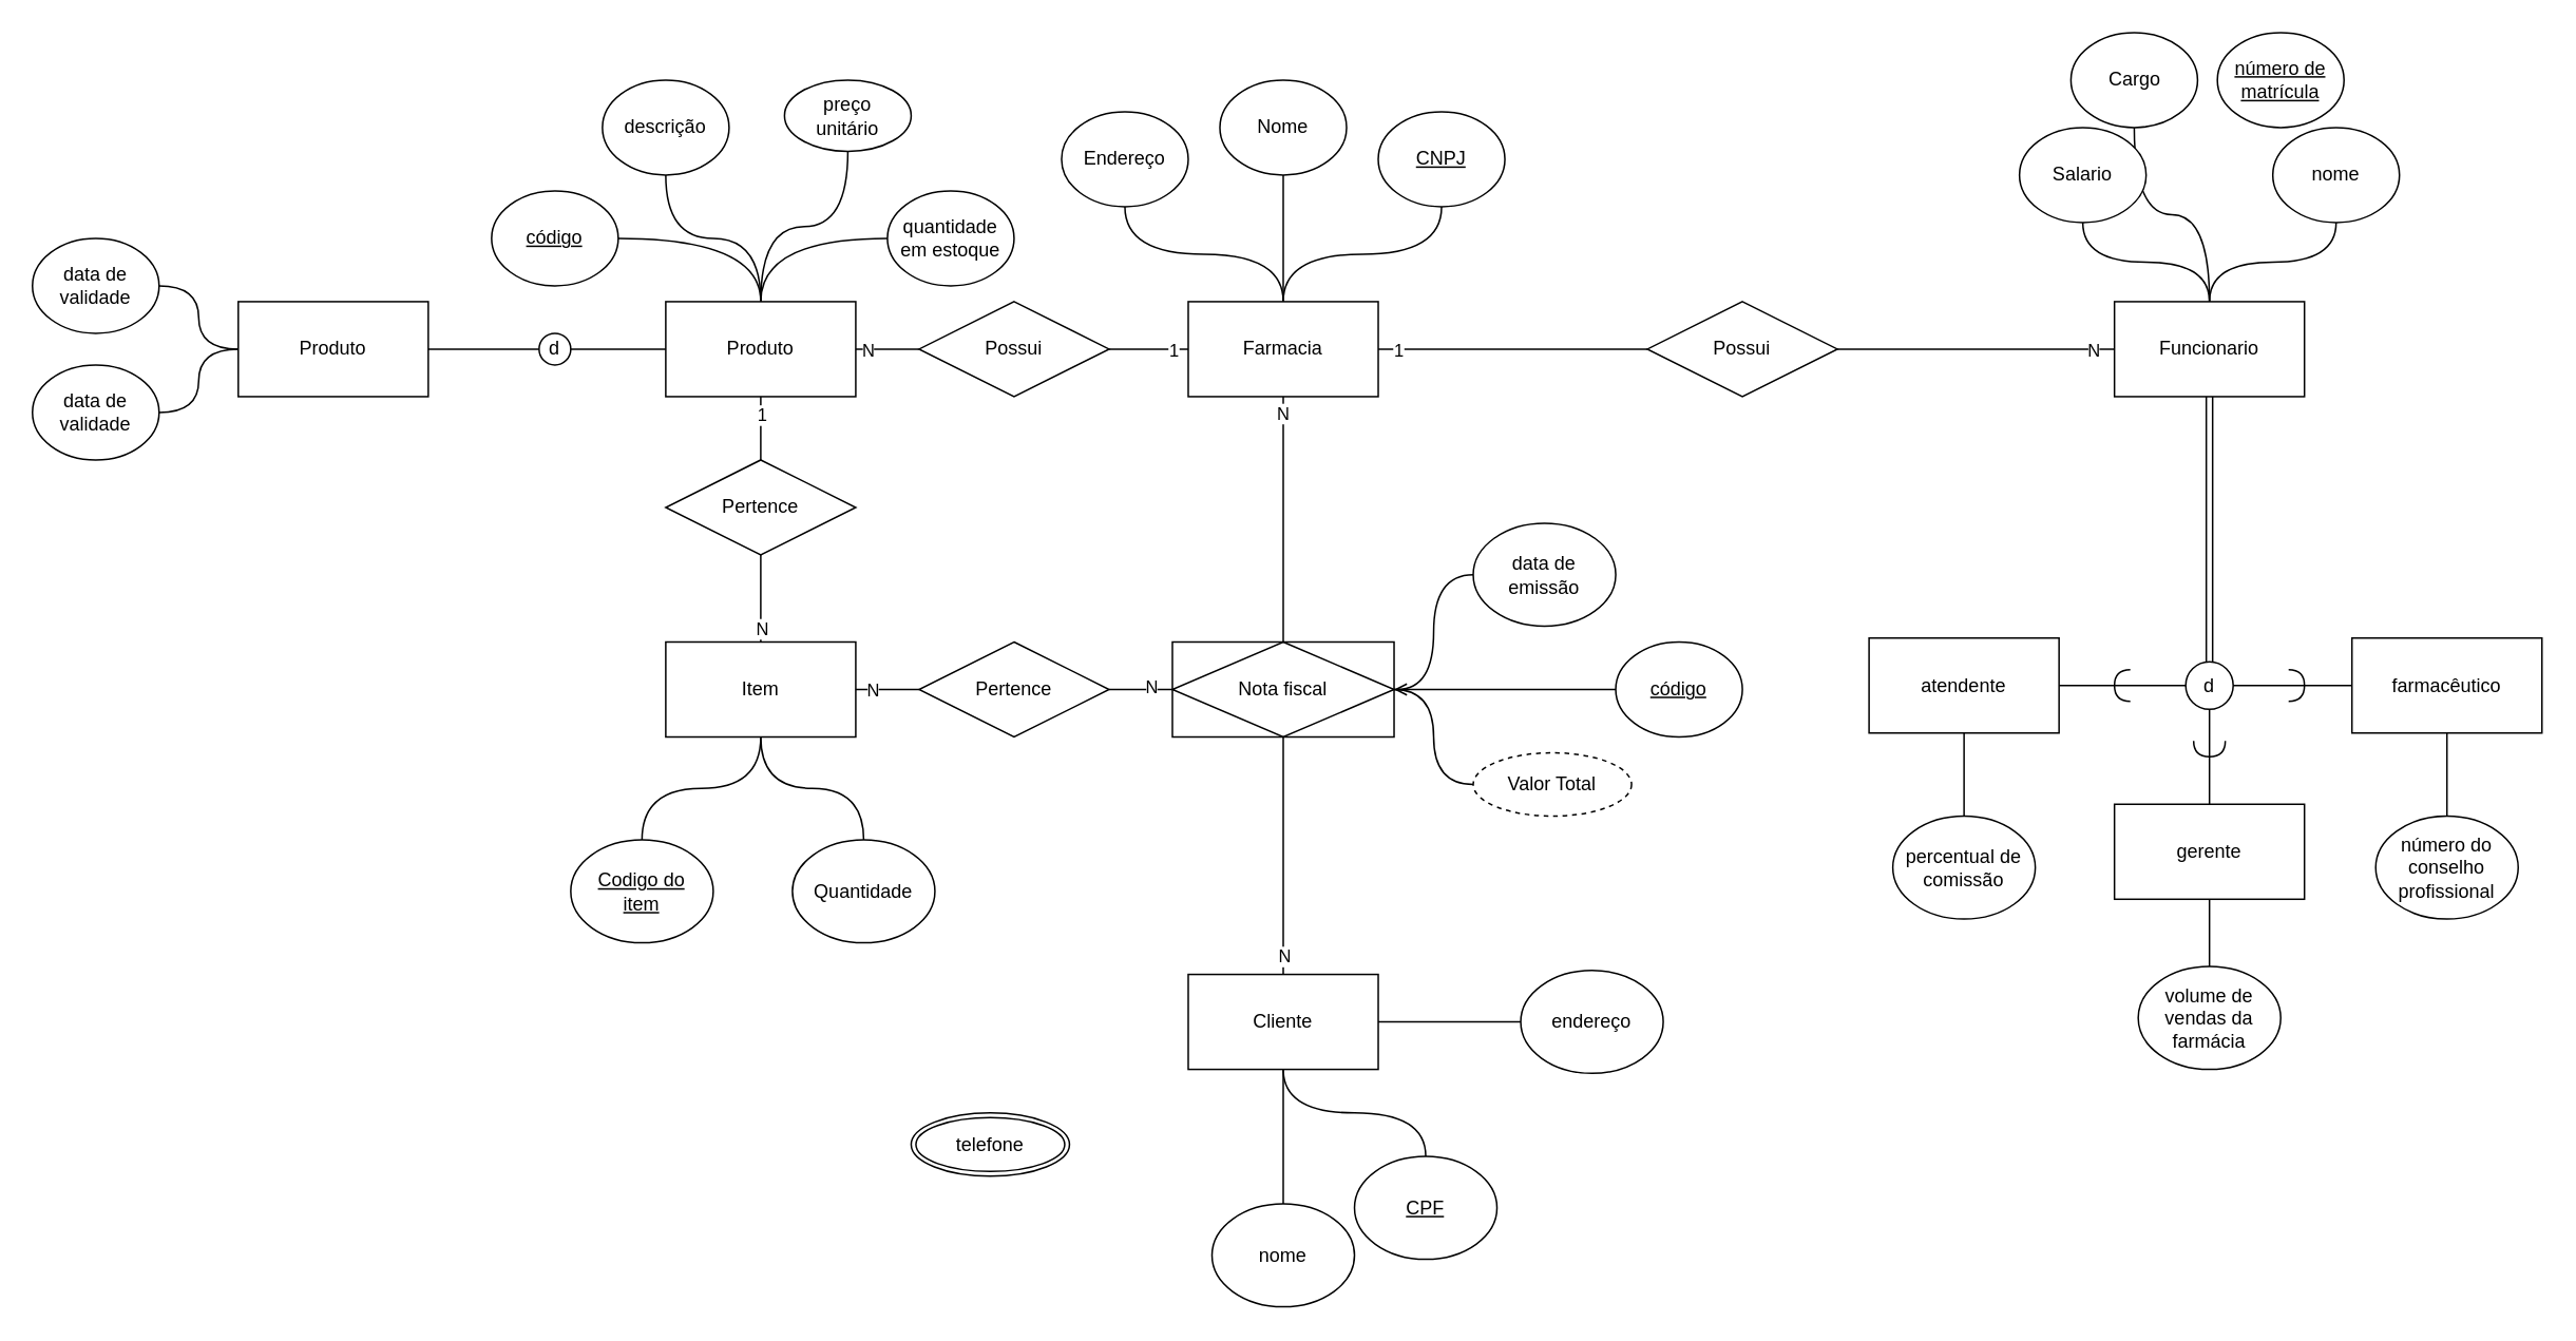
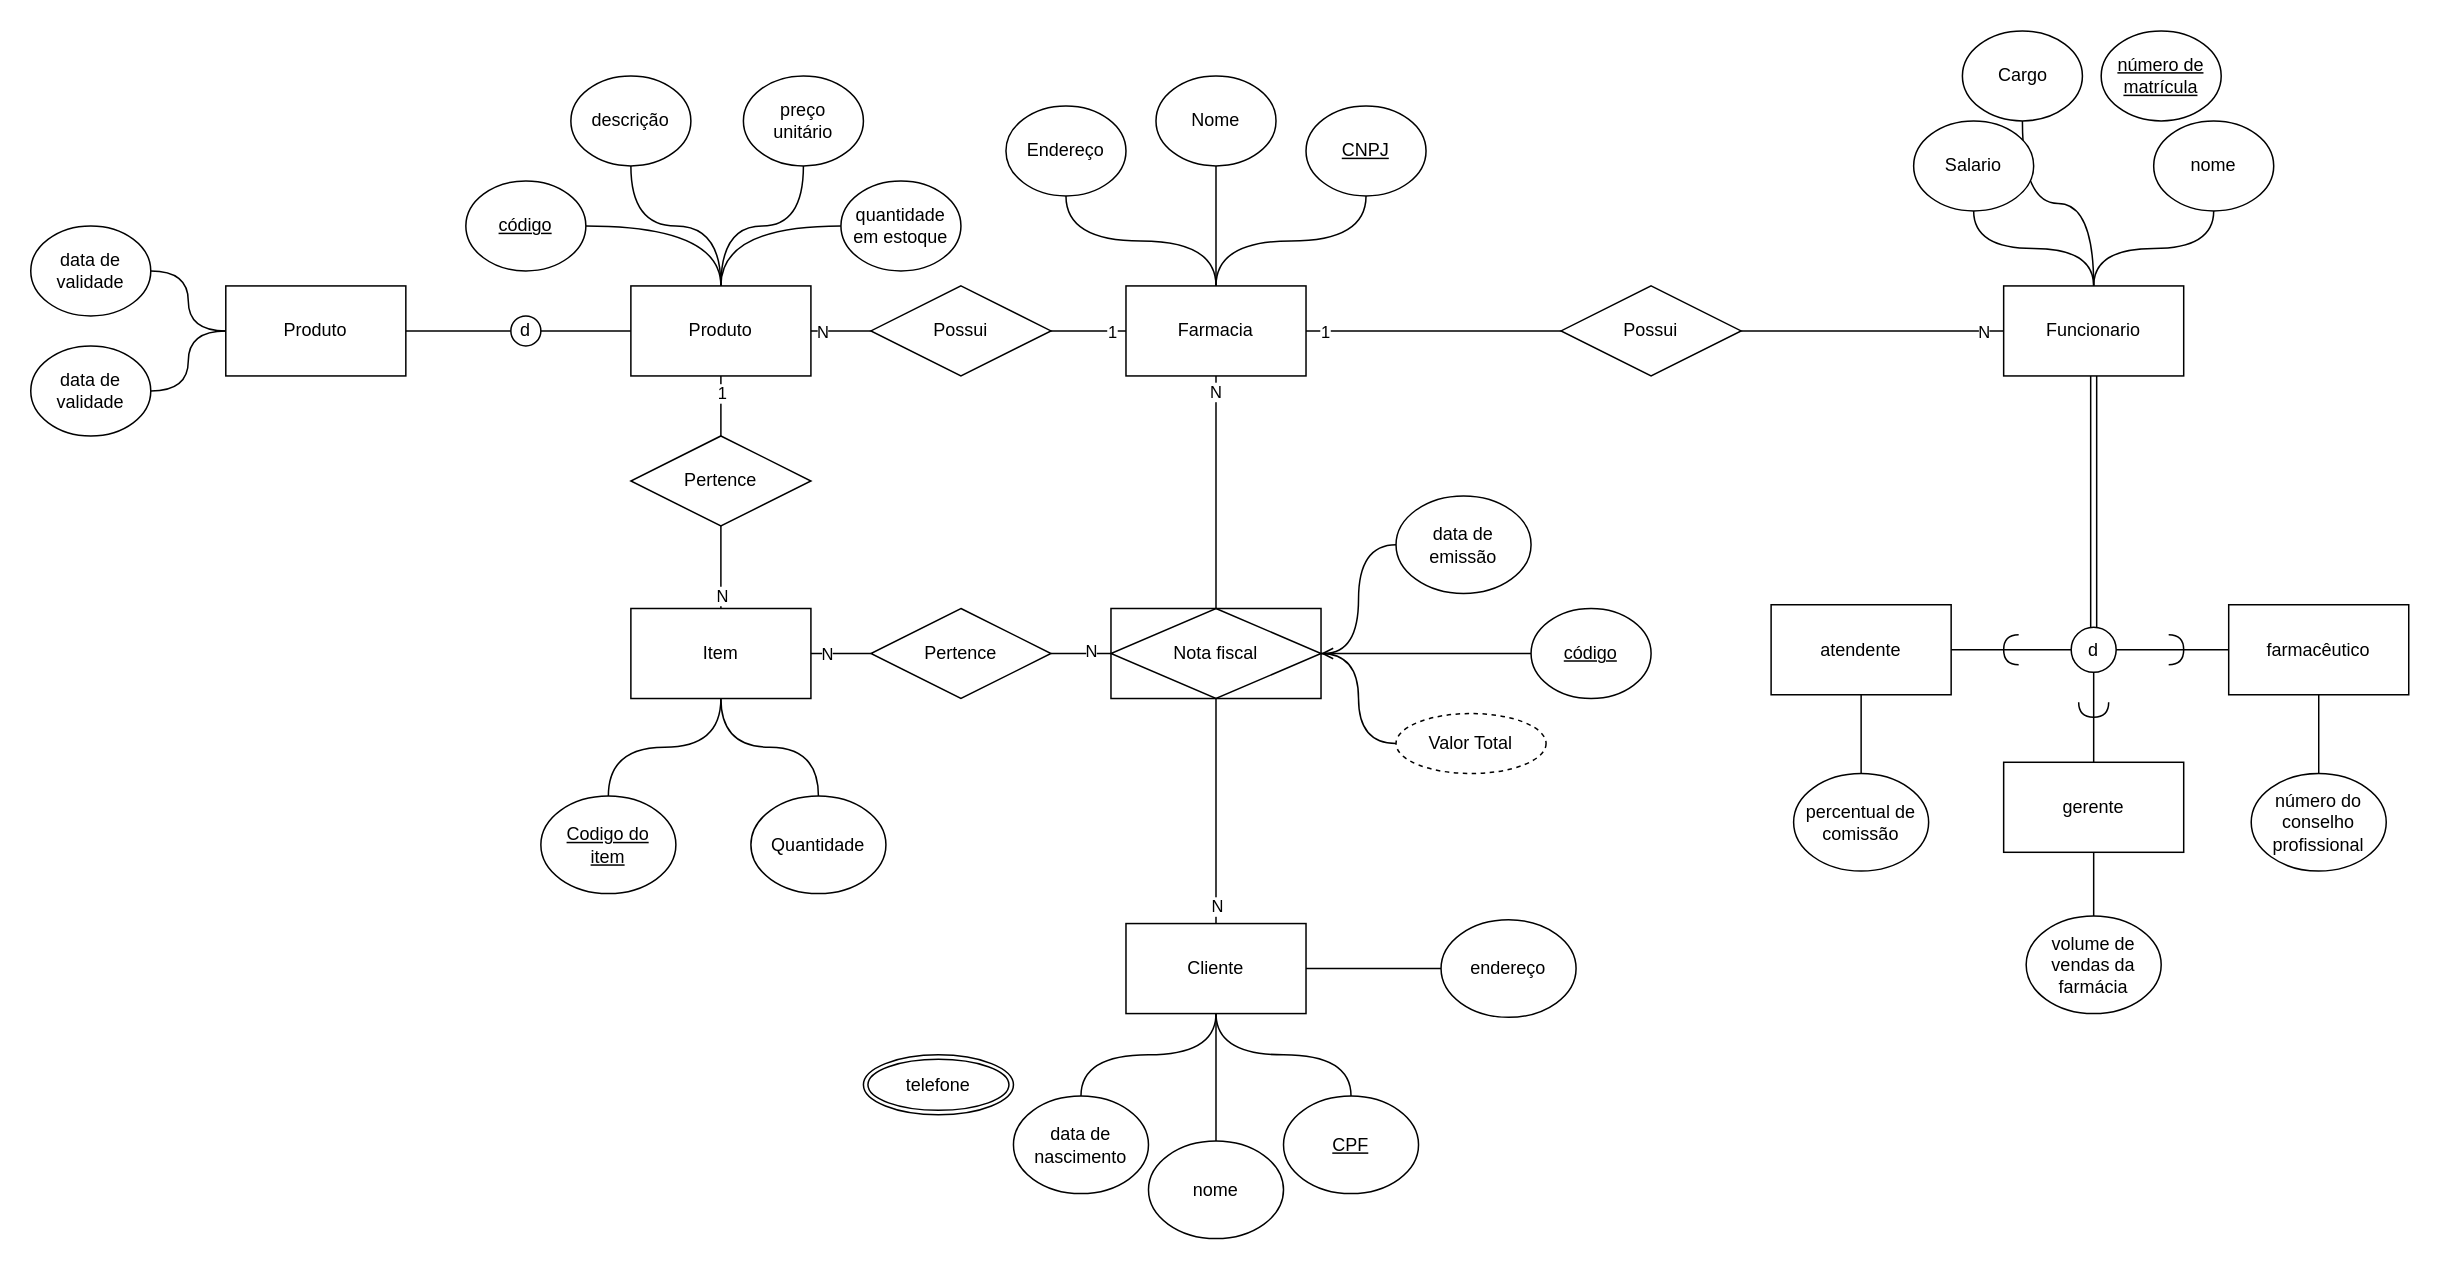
- <mxCell id="44" value="preço&lt;br&gt; unitário" style="ellipse;whiteSpace=wrap;html=1;" parent="1" vertex="1"><mxGeometry x="495" y="50" width="80" height="45" as="geometry" /></mxCell>
+ <mxCell id="44" value="preço&lt;br&gt; unitário" style="ellipse;whiteSpace=wrap;html=1;" parent="1" vertex="1"><mxGeometry x="495" y="50" width="80" height="60" as="geometry" /></mxCell>
+ <mxCell id="62" style="edgeStyle=orthogonalEdgeStyle;rounded=0;orthogonalLoop=1;jettySize=auto;html=1;curved=1;endArrow=none;endFill=0;" parent="1" source="63" target="55" edge="1"><mxGeometry relative="1" as="geometry" /></mxCell>
+ <mxCell id="63" value="data de nascimento" style="ellipse;whiteSpace=wrap;html=1;" parent="1" vertex="1"><mxGeometry x="675" y="730" width="90" height="65" as="geometry" /></mxCell>
